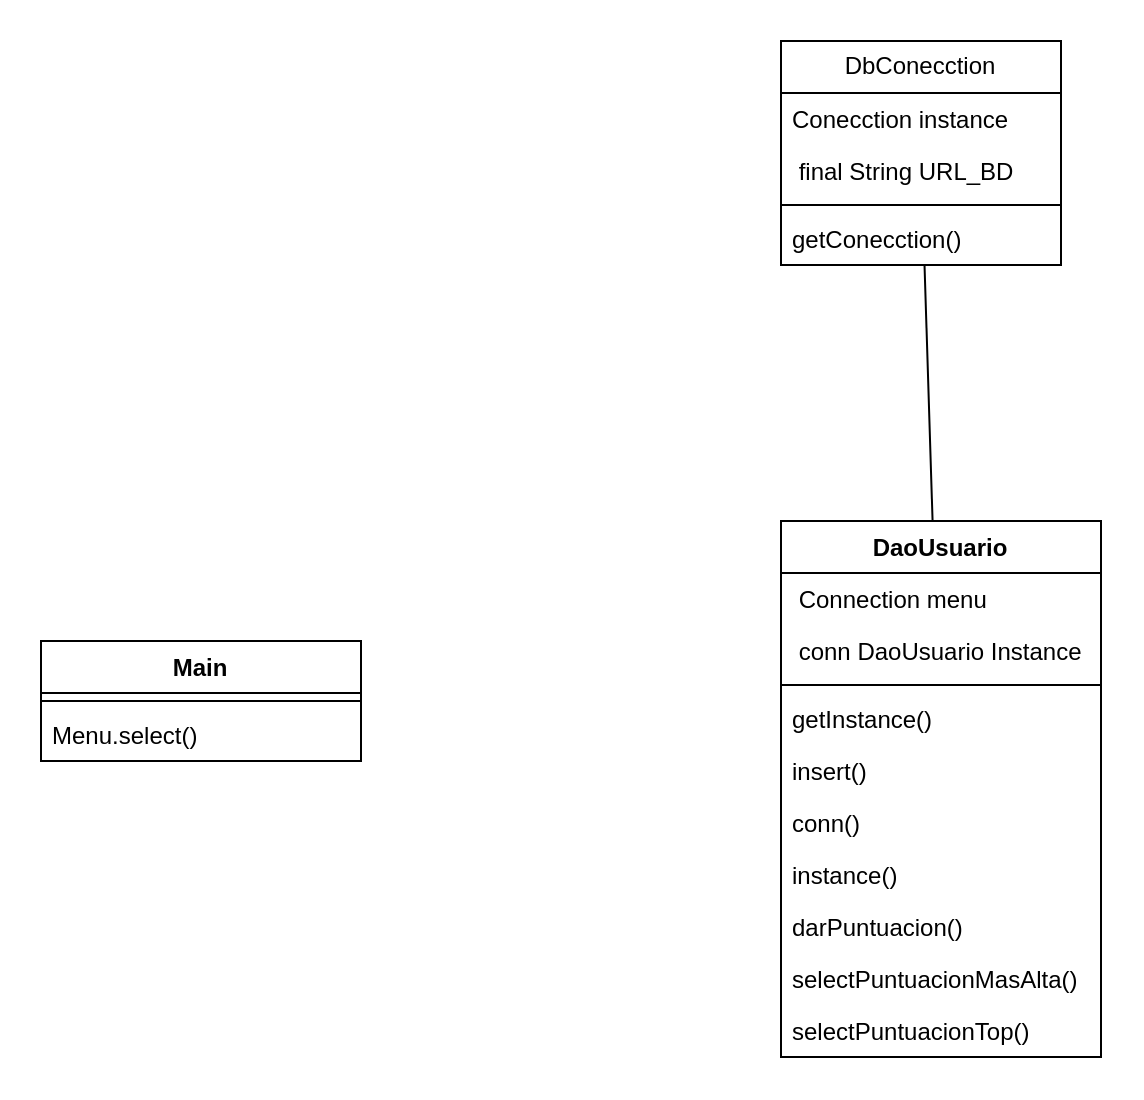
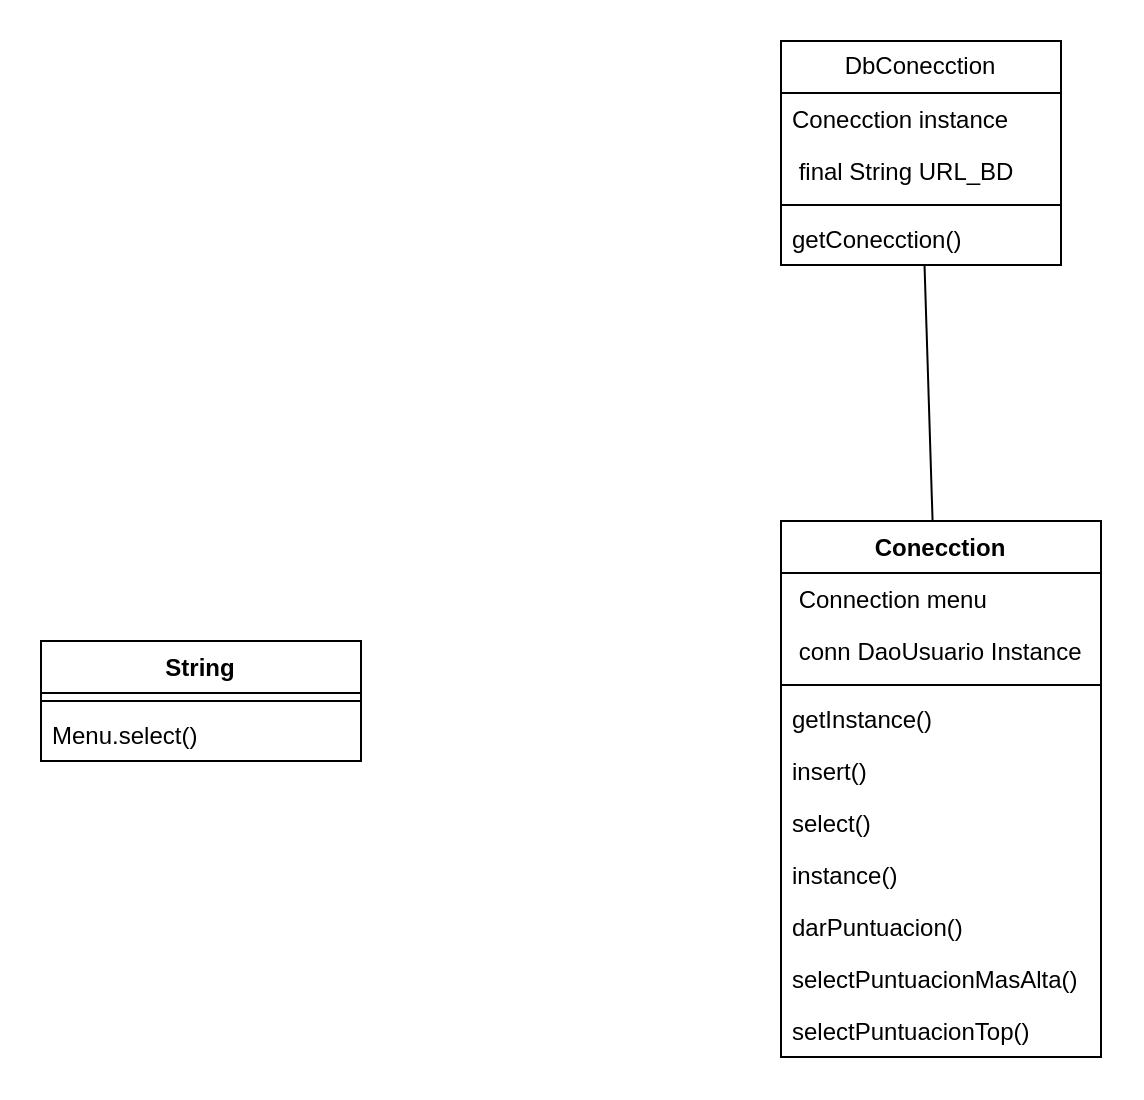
- <mxCell id="5" value="DaoUsuario" style="swimlane;fontStyle=1;align=center;verticalAlign=top;childLayout=stackLayout;horizontal=1;startSize=26;horizontalStack=0;resizeParent=1;resizeParentMax=0;resizeLast=0;collapsible=1;marginBottom=0;whiteSpace=wrap;html=1;" vertex="1" parent="1"><mxGeometry x="390" y="260" width="160" height="268" as="geometry"><mxRectangle x="660" y="400" width="100" height="30" as="alternateBounds" /></mxGeometry></mxCell>
+ <mxCell id="5" value="Conecction" style="swimlane;fontStyle=1;align=center;verticalAlign=top;childLayout=stackLayout;horizontal=1;startSize=26;horizontalStack=0;resizeParent=1;resizeParentMax=0;resizeLast=0;collapsible=1;marginBottom=0;whiteSpace=wrap;html=1;" vertex="1" parent="1"><mxGeometry x="390" y="260" width="160" height="268" as="geometry"><mxRectangle x="660" y="400" width="100" height="30" as="alternateBounds" /></mxGeometry></mxCell>
- <mxCell id="2" value="Main" style="swimlane;fontStyle=1;align=center;verticalAlign=top;childLayout=stackLayout;horizontal=1;startSize=26;horizontalStack=0;resizeParent=1;resizeParentMax=0;resizeLast=0;collapsible=1;marginBottom=0;whiteSpace=wrap;html=1;" vertex="1" parent="1"><mxGeometry x="20" y="320" width="160" height="60" as="geometry" /></mxCell>
+ <mxCell id="2" value="String" style="swimlane;fontStyle=1;align=center;verticalAlign=top;childLayout=stackLayout;horizontal=1;startSize=26;horizontalStack=0;resizeParent=1;resizeParentMax=0;resizeLast=0;collapsible=1;marginBottom=0;whiteSpace=wrap;html=1;" vertex="1" parent="1"><mxGeometry x="20" y="320" width="160" height="60" as="geometry" /></mxCell>
- <mxCell id="11" value="conn()" style="text;strokeColor=none;fillColor=none;align=left;verticalAlign=top;spacingLeft=4;spacingRight=4;overflow=hidden;rotatable=0;points=[[0,0.5],[1,0.5]];portConstraint=eastwest;whiteSpace=wrap;html=1;" vertex="1" parent="5"><mxGeometry y="138" width="160" height="26" as="geometry" /></mxCell>
+ <mxCell id="11" value="select()" style="text;strokeColor=none;fillColor=none;align=left;verticalAlign=top;spacingLeft=4;spacingRight=4;overflow=hidden;rotatable=0;points=[[0,0.5],[1,0.5]];portConstraint=eastwest;whiteSpace=wrap;html=1;" vertex="1" parent="5"><mxGeometry y="138" width="160" height="26" as="geometry" /></mxCell>
